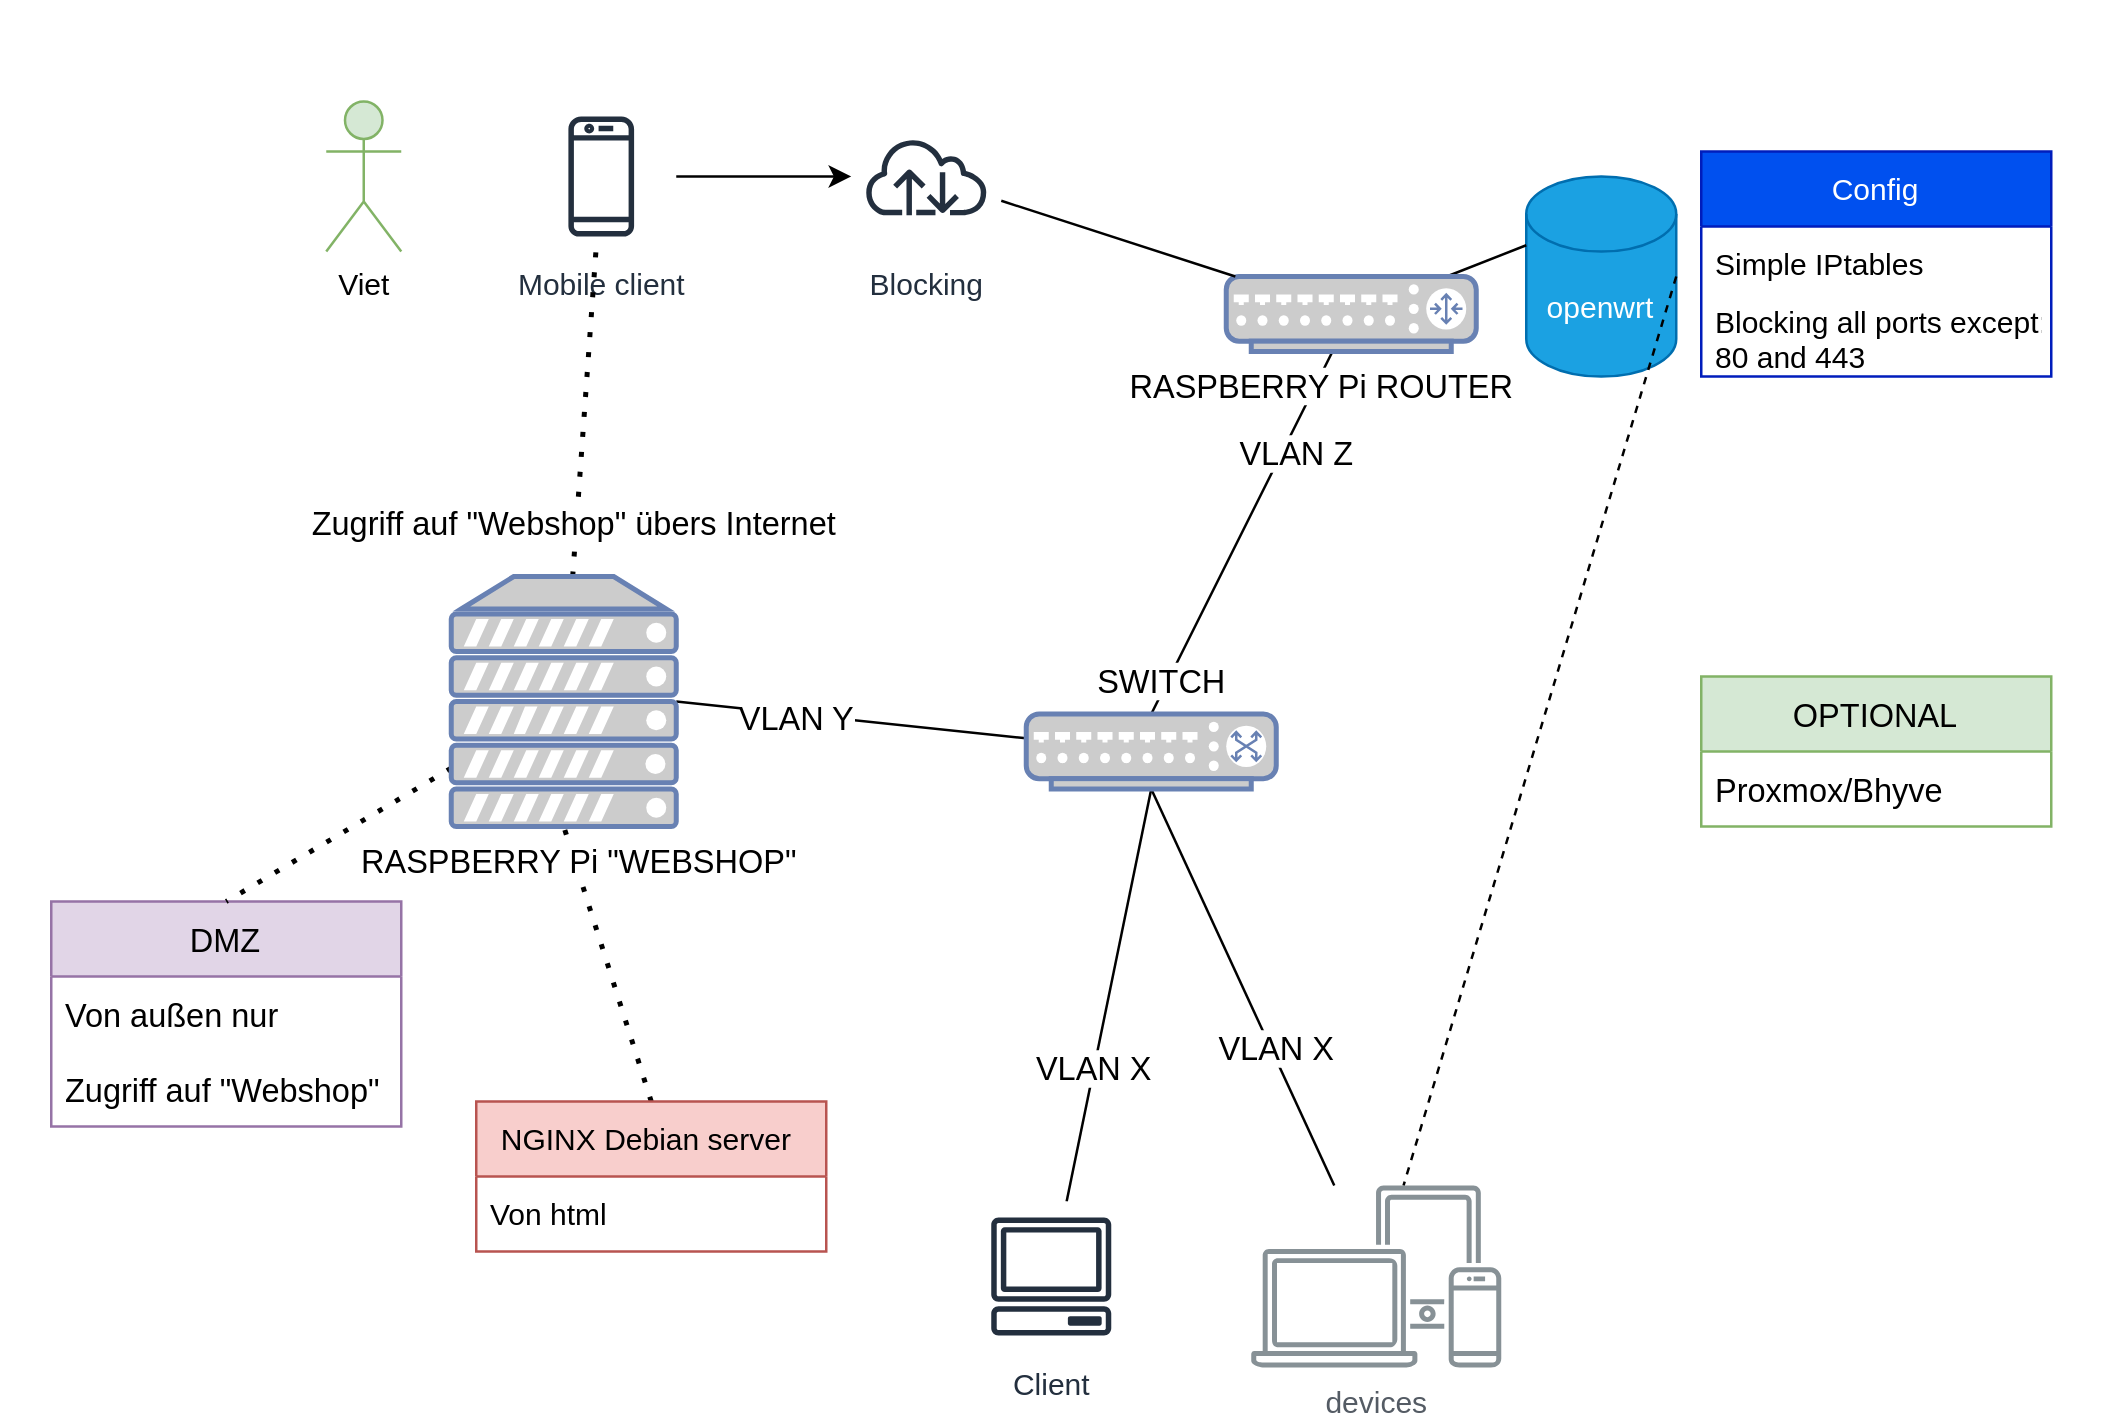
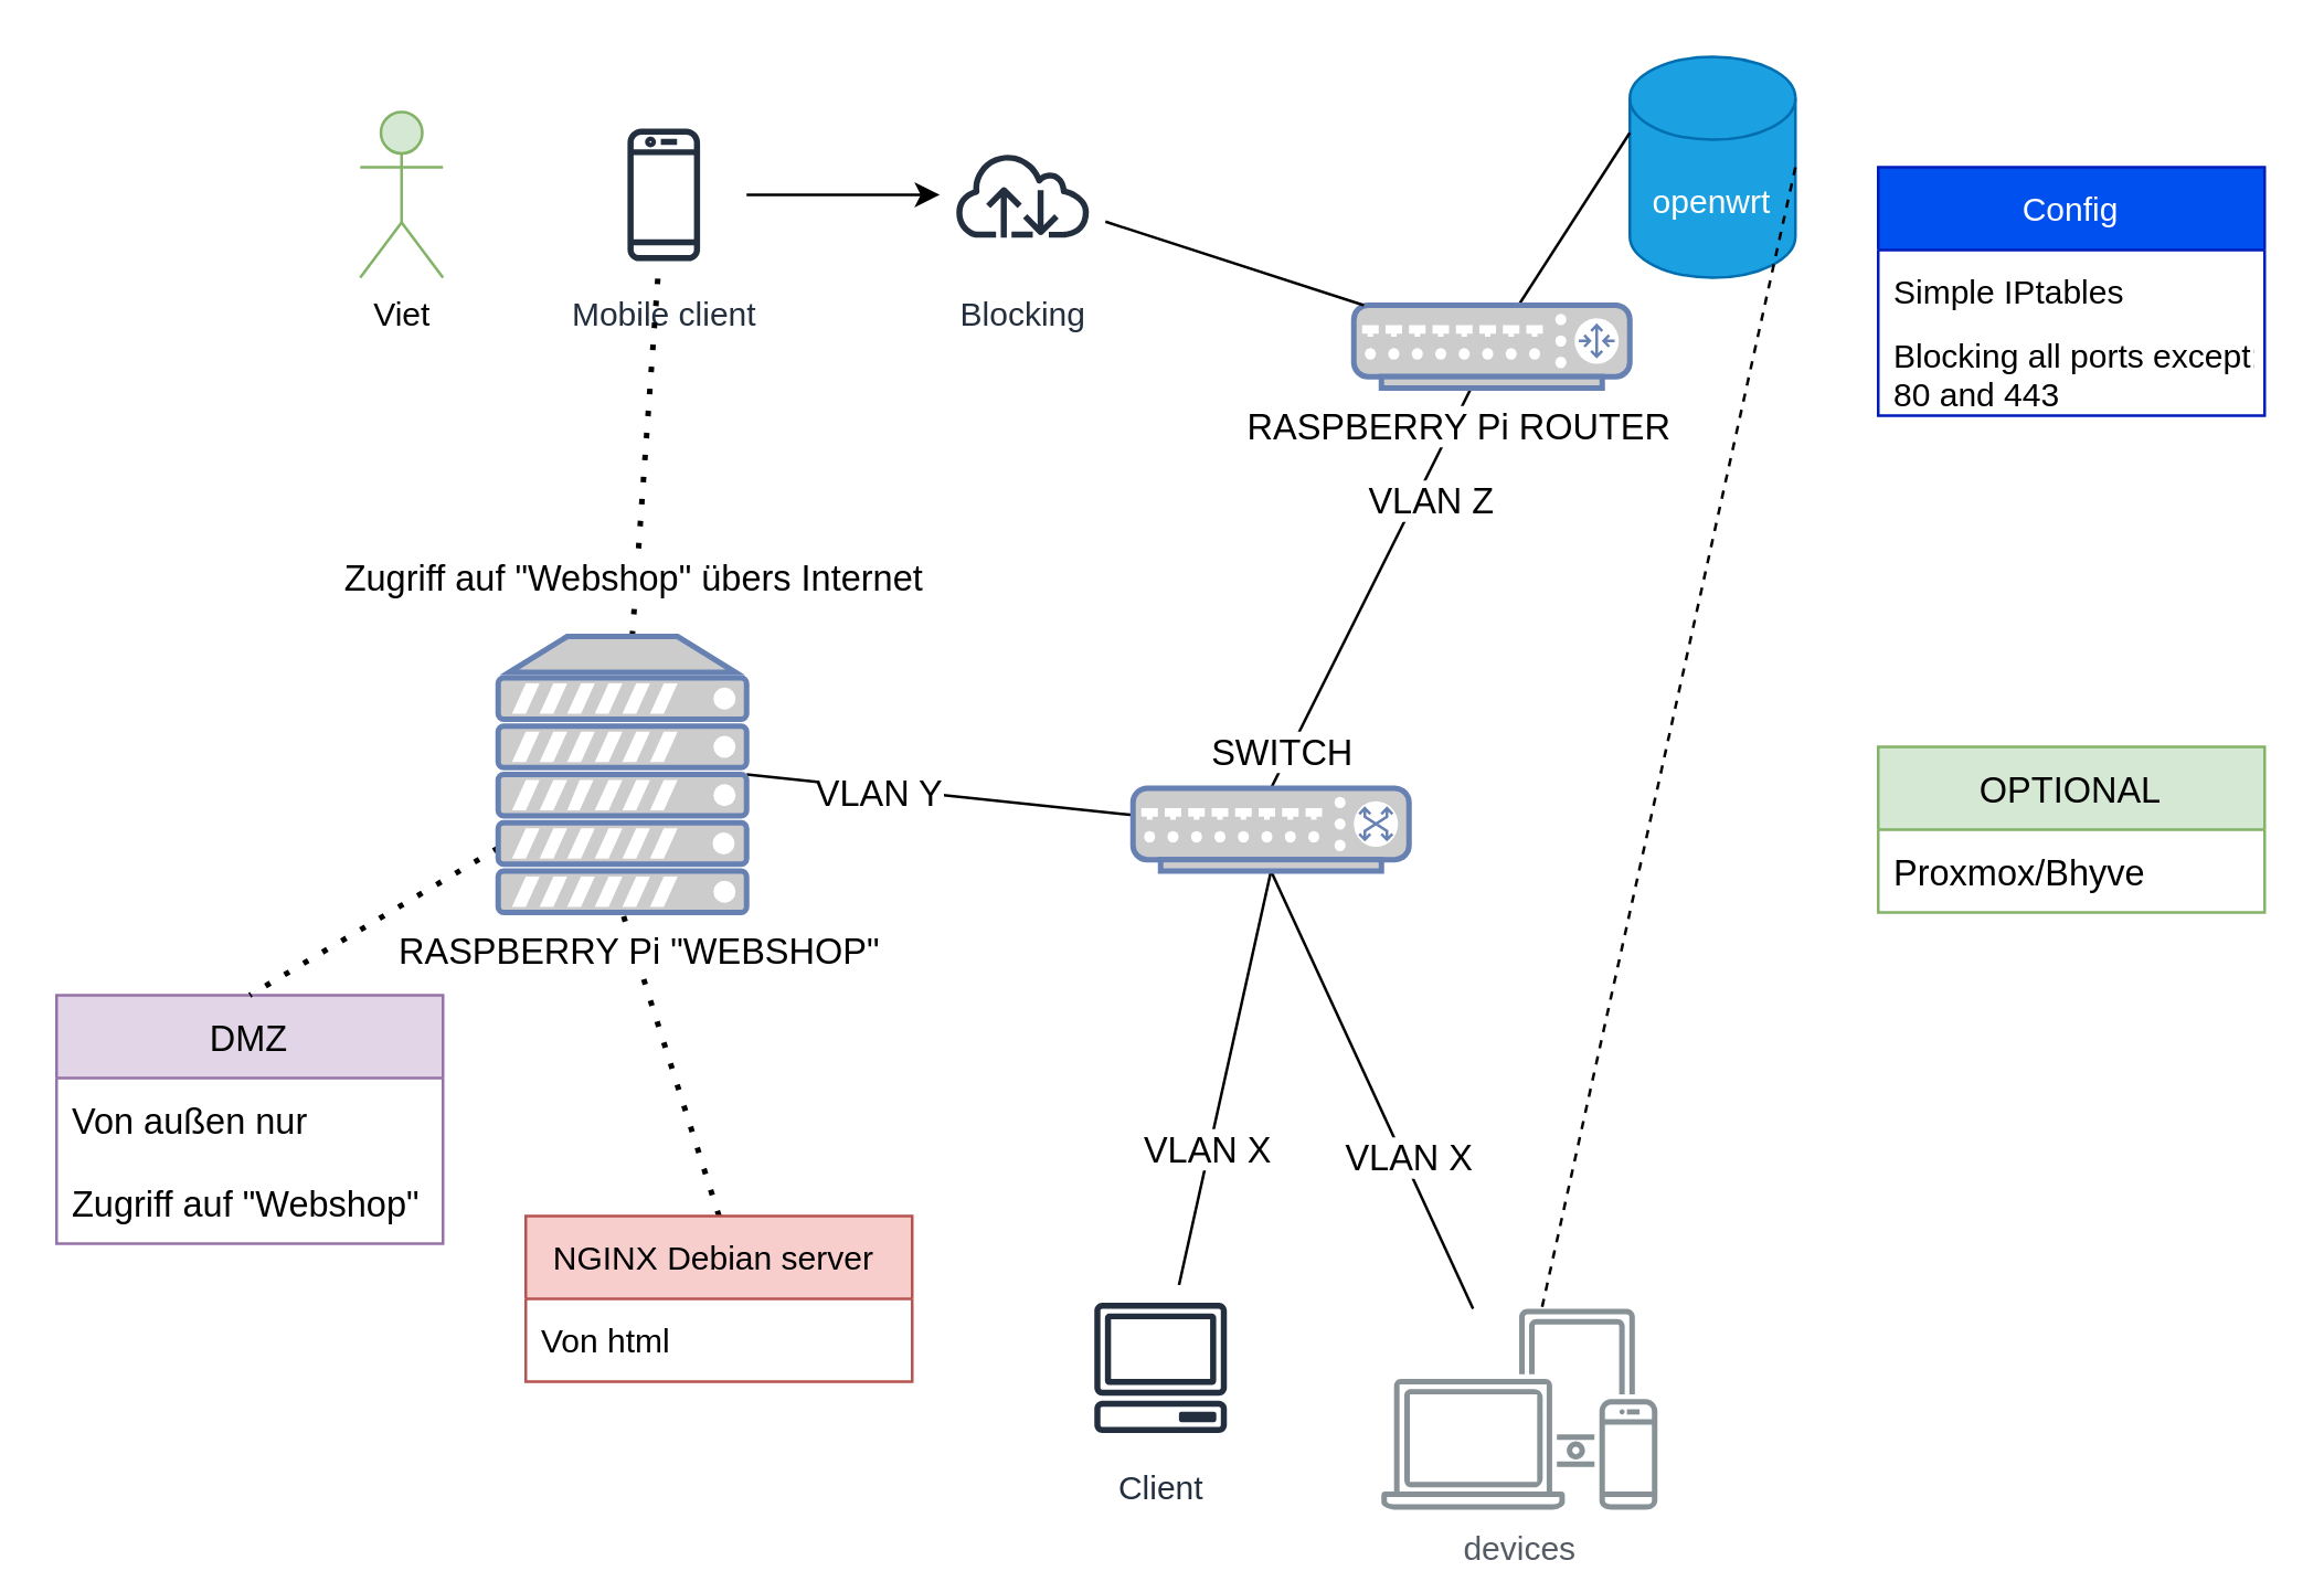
- <mxCell id="4" value="openwrt" style="shape=cylinder3;whiteSpace=wrap;html=1;boundedLbl=1;backgroundOutline=1;size=15;fillColor=#1ba1e2;fontColor=#ffffff;strokeColor=#006EAF;" parent="1" vertex="1"><mxGeometry x="610" y="70" width="60" height="80" as="geometry" /></mxCell>
+ <mxCell id="4" value="openwrt" style="shape=cylinder3;whiteSpace=wrap;html=1;boundedLbl=1;backgroundOutline=1;size=15;fillColor=#1ba1e2;fontColor=#ffffff;strokeColor=#006EAF;" parent="1" vertex="1"><mxGeometry x="590" y="20" width="60" height="80" as="geometry" /></mxCell>
- <mxCell id="23" value="Client" style="sketch=0;outlineConnect=0;fontColor=#232F3E;gradientColor=none;strokeColor=#232F3E;fillColor=#ffffff;dashed=0;verticalLabelPosition=bottom;verticalAlign=top;align=center;html=1;fontSize=12;fontStyle=0;aspect=fixed;shape=mxgraph.aws4.resourceIcon;resIcon=mxgraph.aws4.client;" vertex="1" parent="1"><mxGeometry x="390" y="480" width="60" height="60" as="geometry" /></mxCell>
+ <mxCell id="23" value="Client" style="sketch=0;outlineConnect=0;fontColor=#232F3E;gradientColor=none;strokeColor=#232F3E;fillColor=#ffffff;dashed=0;verticalLabelPosition=bottom;verticalAlign=top;align=center;html=1;fontSize=12;fontStyle=0;aspect=fixed;shape=mxgraph.aws4.resourceIcon;resIcon=mxgraph.aws4.client;" vertex="1" parent="1"><mxGeometry x="390" y="465" width="60" height="60" as="geometry" /></mxCell>
